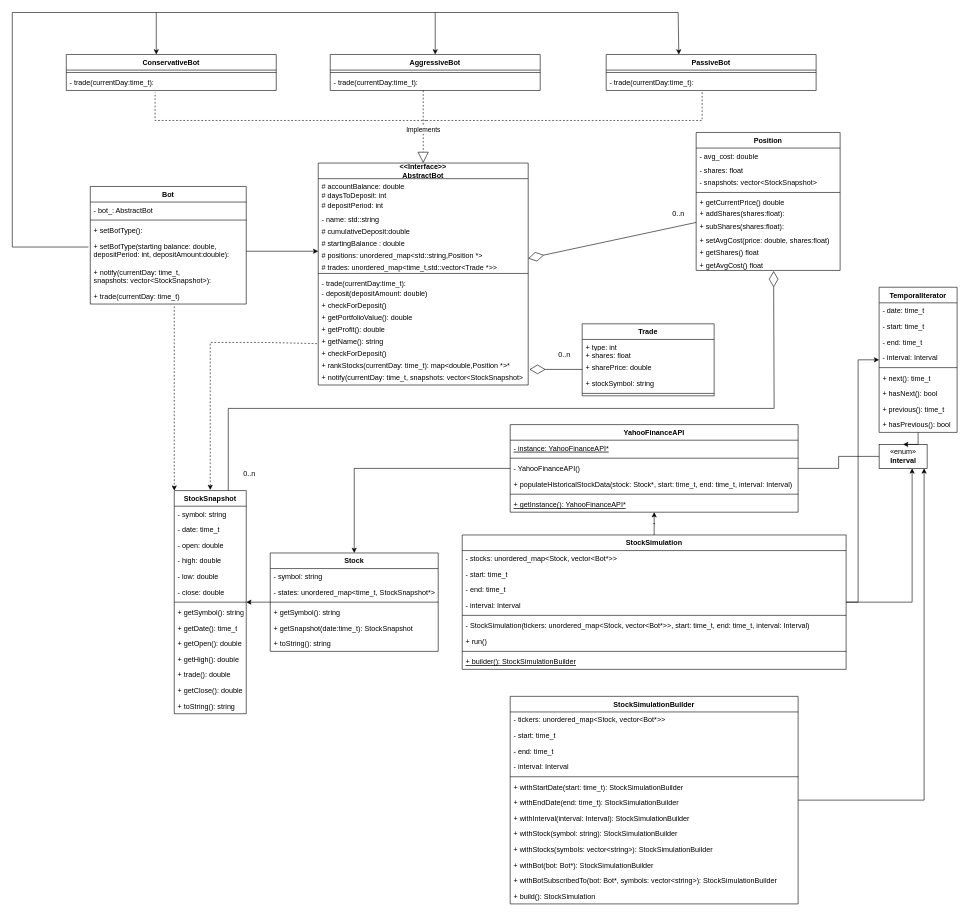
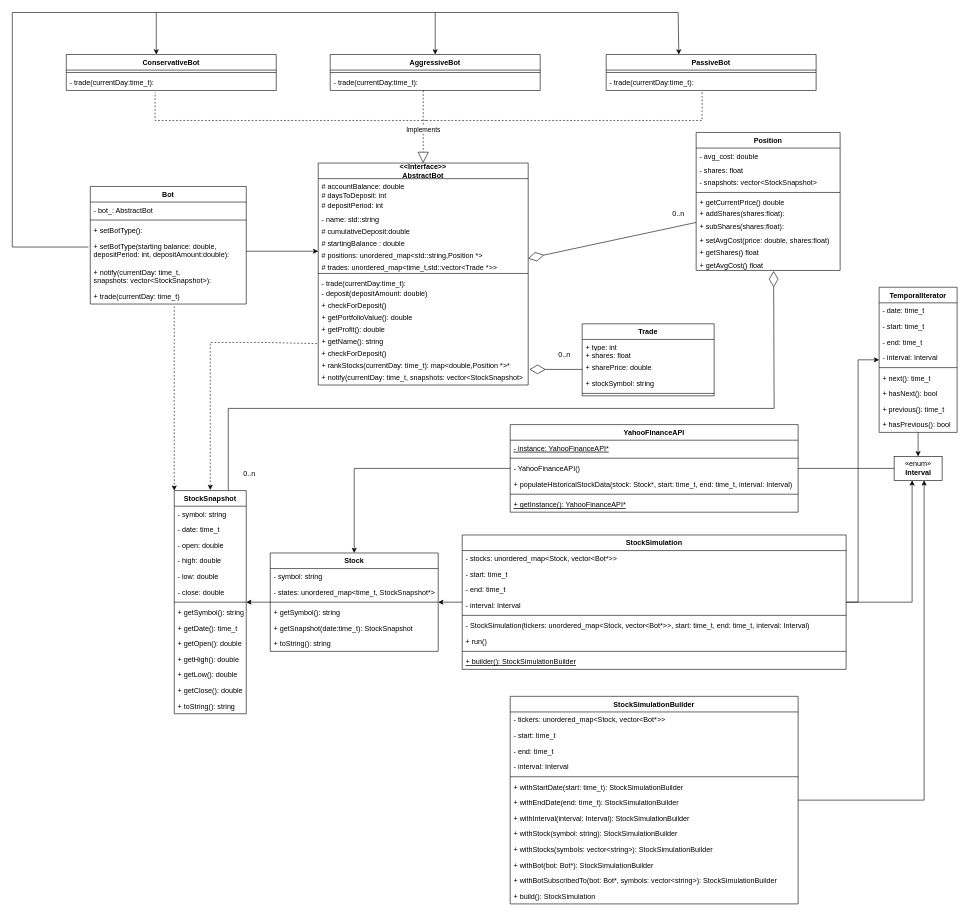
- <mxCell id="17" value="«enum»&lt;br&gt;&lt;b&gt;Interval&lt;/b&gt;" style="html=1;" parent="1" vertex="1"><mxGeometry x="1465" y="740" width="80" height="40" as="geometry" /></mxCell>
+ <mxCell id="17" value="«enum»&lt;br&gt;&lt;b&gt;Interval&lt;/b&gt;" style="html=1;" parent="1" vertex="1"><mxGeometry x="1490" y="760" width="80" height="40" as="geometry" /></mxCell>
- <mxCell id="19" style="edgeStyle=orthogonalEdgeStyle;rounded=0;orthogonalLoop=1;jettySize=auto;html=1;startArrow=none;startFill=0;endArrow=classic;endFill=1;" parent="1" source="22" target="68" edge="1"><mxGeometry relative="1" as="geometry" /></mxCell>
+ <mxCell id="18" style="edgeStyle=orthogonalEdgeStyle;rounded=0;orthogonalLoop=1;jettySize=auto;html=1;startArrow=none;startFill=0;endArrow=classic;endFill=1;" parent="1" source="22" target="59" edge="1"><mxGeometry relative="1" as="geometry" /></mxCell>
- <mxCell id="14" value="+ trade(): double" style="text;strokeColor=none;fillColor=none;align=left;verticalAlign=top;spacingLeft=4;spacingRight=4;overflow=hidden;rotatable=0;points=[[0,0.5],[1,0.5]];portConstraint=eastwest;" parent="2" vertex="1"><mxGeometry y="294" width="120" height="26" as="geometry" /></mxCell>
+ <mxCell id="14" value="+ getLow(): double" style="text;strokeColor=none;fillColor=none;align=left;verticalAlign=top;spacingLeft=4;spacingRight=4;overflow=hidden;rotatable=0;points=[[0,0.5],[1,0.5]];portConstraint=eastwest;" parent="2" vertex="1"><mxGeometry y="294" width="120" height="26" as="geometry" /></mxCell>
